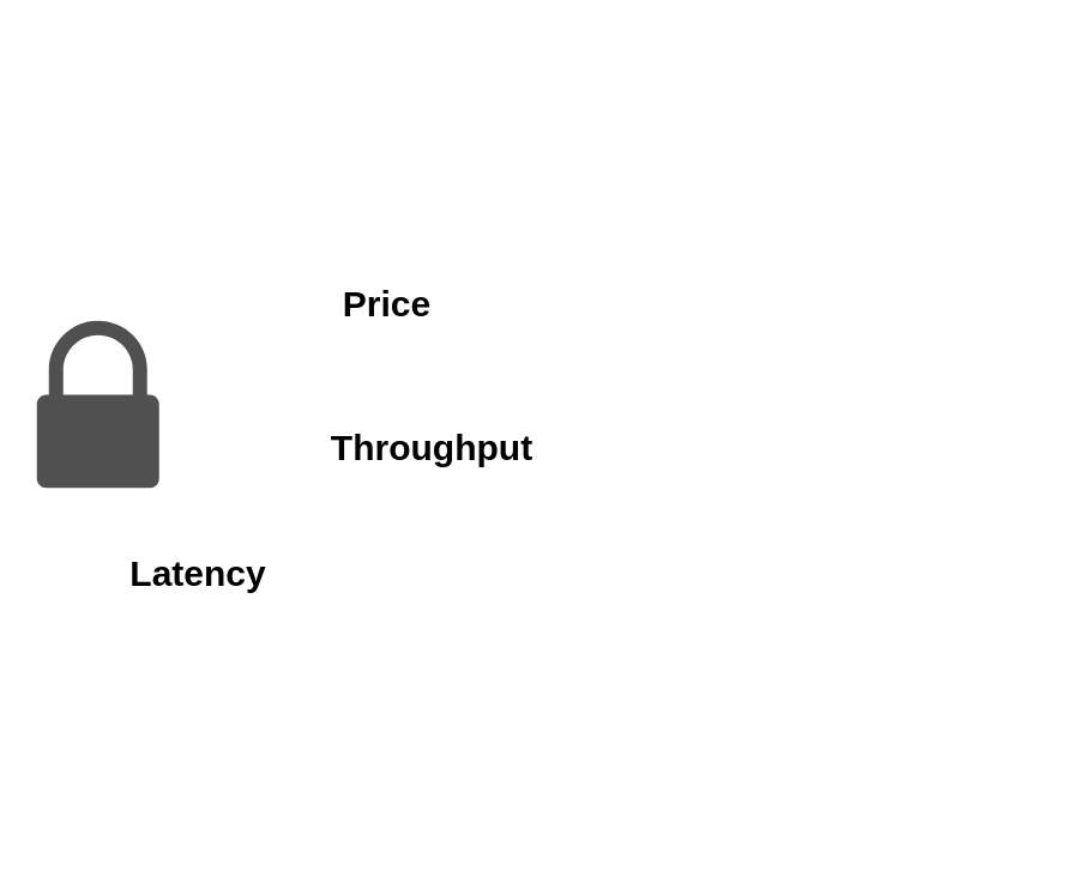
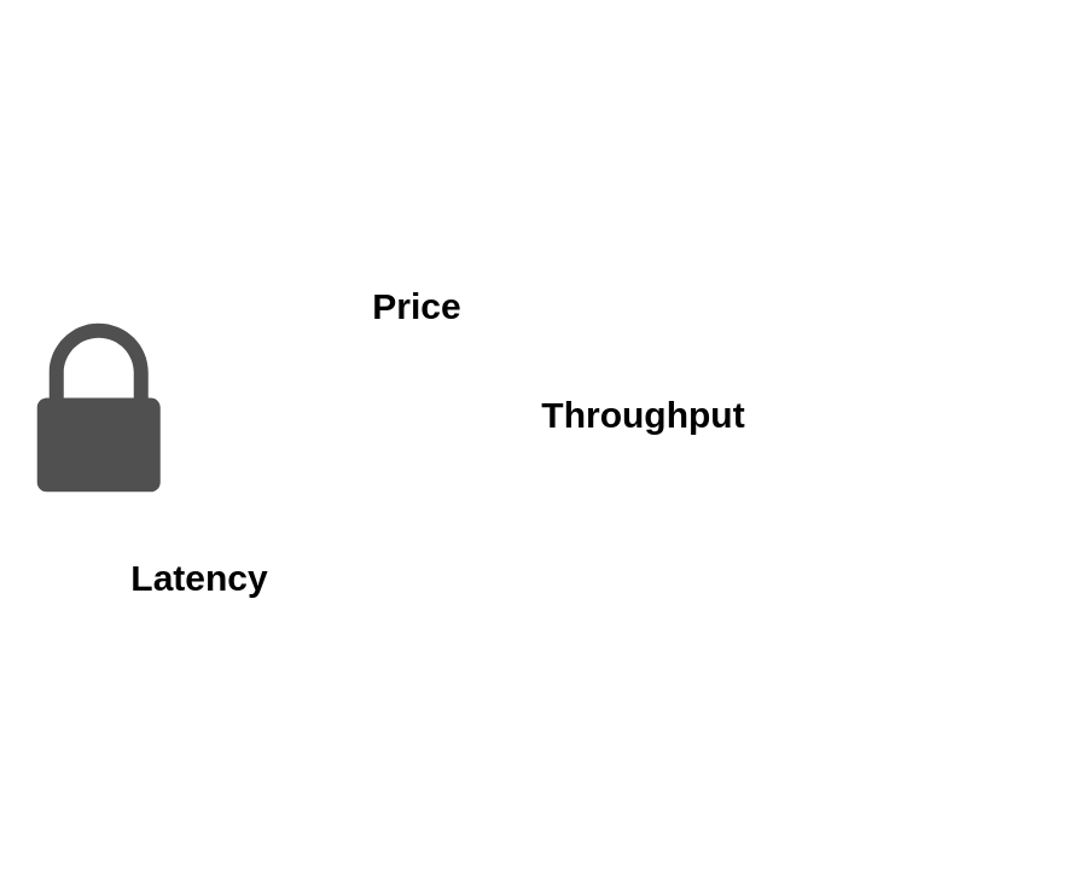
- <mxCell id="3" value="Price" style="text;html=1;strokeColor=none;fillColor=none;align=center;verticalAlign=middle;whiteSpace=wrap;rounded=0;fontSize=20;fontStyle=1" vertex="1" parent="1"><mxGeometry x="175" y="158" width="80" height="20" as="geometry" /></mxCell>
+ <mxCell id="3" value="Price" style="text;html=1;strokeColor=none;fillColor=none;align=center;verticalAlign=middle;whiteSpace=wrap;rounded=0;fontSize=20;fontStyle=1" vertex="1" parent="1"><mxGeometry x="190" y="158" width="80" height="20" as="geometry" /></mxCell>
- <mxCell id="5" value="Throughput" style="text;html=1;strokeColor=none;fillColor=none;align=center;verticalAlign=middle;whiteSpace=wrap;rounded=0;fontSize=20;fontStyle=1" vertex="1" parent="1"><mxGeometry x="175" y="238" width="130" height="20" as="geometry" /></mxCell>
+ <mxCell id="5" value="Throughput" style="text;html=1;strokeColor=none;fillColor=none;align=center;verticalAlign=middle;whiteSpace=wrap;rounded=0;fontSize=20;fontStyle=1" vertex="1" parent="1"><mxGeometry x="290" y="218" width="130" height="20" as="geometry" /></mxCell>
